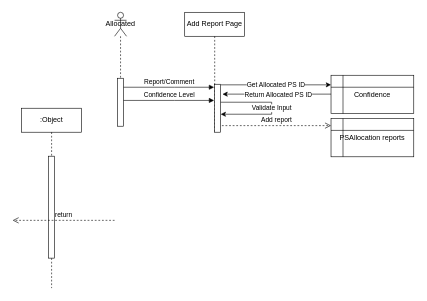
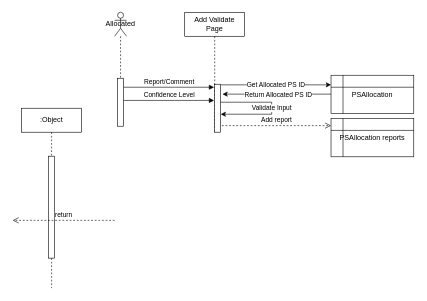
- <mxCell id="3" value="Add Report Page" style="shape=umlLifeline;perimeter=lifelinePerimeter;whiteSpace=wrap;html=1;container=0;dropTarget=0;collapsible=0;recursiveResize=0;outlineConnect=0;portConstraint=eastwest;newEdgeStyle={&quot;edgeStyle&quot;:&quot;elbowEdgeStyle&quot;,&quot;elbow&quot;:&quot;vertical&quot;,&quot;curved&quot;:0,&quot;rounded&quot;:0};" parent="1" vertex="1"><mxGeometry x="307" y="20" width="100" height="200" as="geometry" /></mxCell>
+ <mxCell id="3" value="Add Validate Page" style="shape=umlLifeline;perimeter=lifelinePerimeter;whiteSpace=wrap;html=1;container=0;dropTarget=0;collapsible=0;recursiveResize=0;outlineConnect=0;portConstraint=eastwest;newEdgeStyle={&quot;edgeStyle&quot;:&quot;elbowEdgeStyle&quot;,&quot;elbow&quot;:&quot;vertical&quot;,&quot;curved&quot;:0,&quot;rounded&quot;:0};" parent="1" vertex="1"><mxGeometry x="307" y="20" width="100" height="200" as="geometry" /></mxCell>
- <mxCell id="14" value="Confidence" style="shape=internalStorage;whiteSpace=wrap;html=1;backgroundOutline=1;" vertex="1" parent="1"><mxGeometry x="551" y="125" width="138" height="64" as="geometry" /></mxCell>
+ <mxCell id="14" value="PSAllocation" style="shape=internalStorage;whiteSpace=wrap;html=1;backgroundOutline=1;" vertex="1" parent="1"><mxGeometry x="551" y="125" width="138" height="64" as="geometry" /></mxCell>
